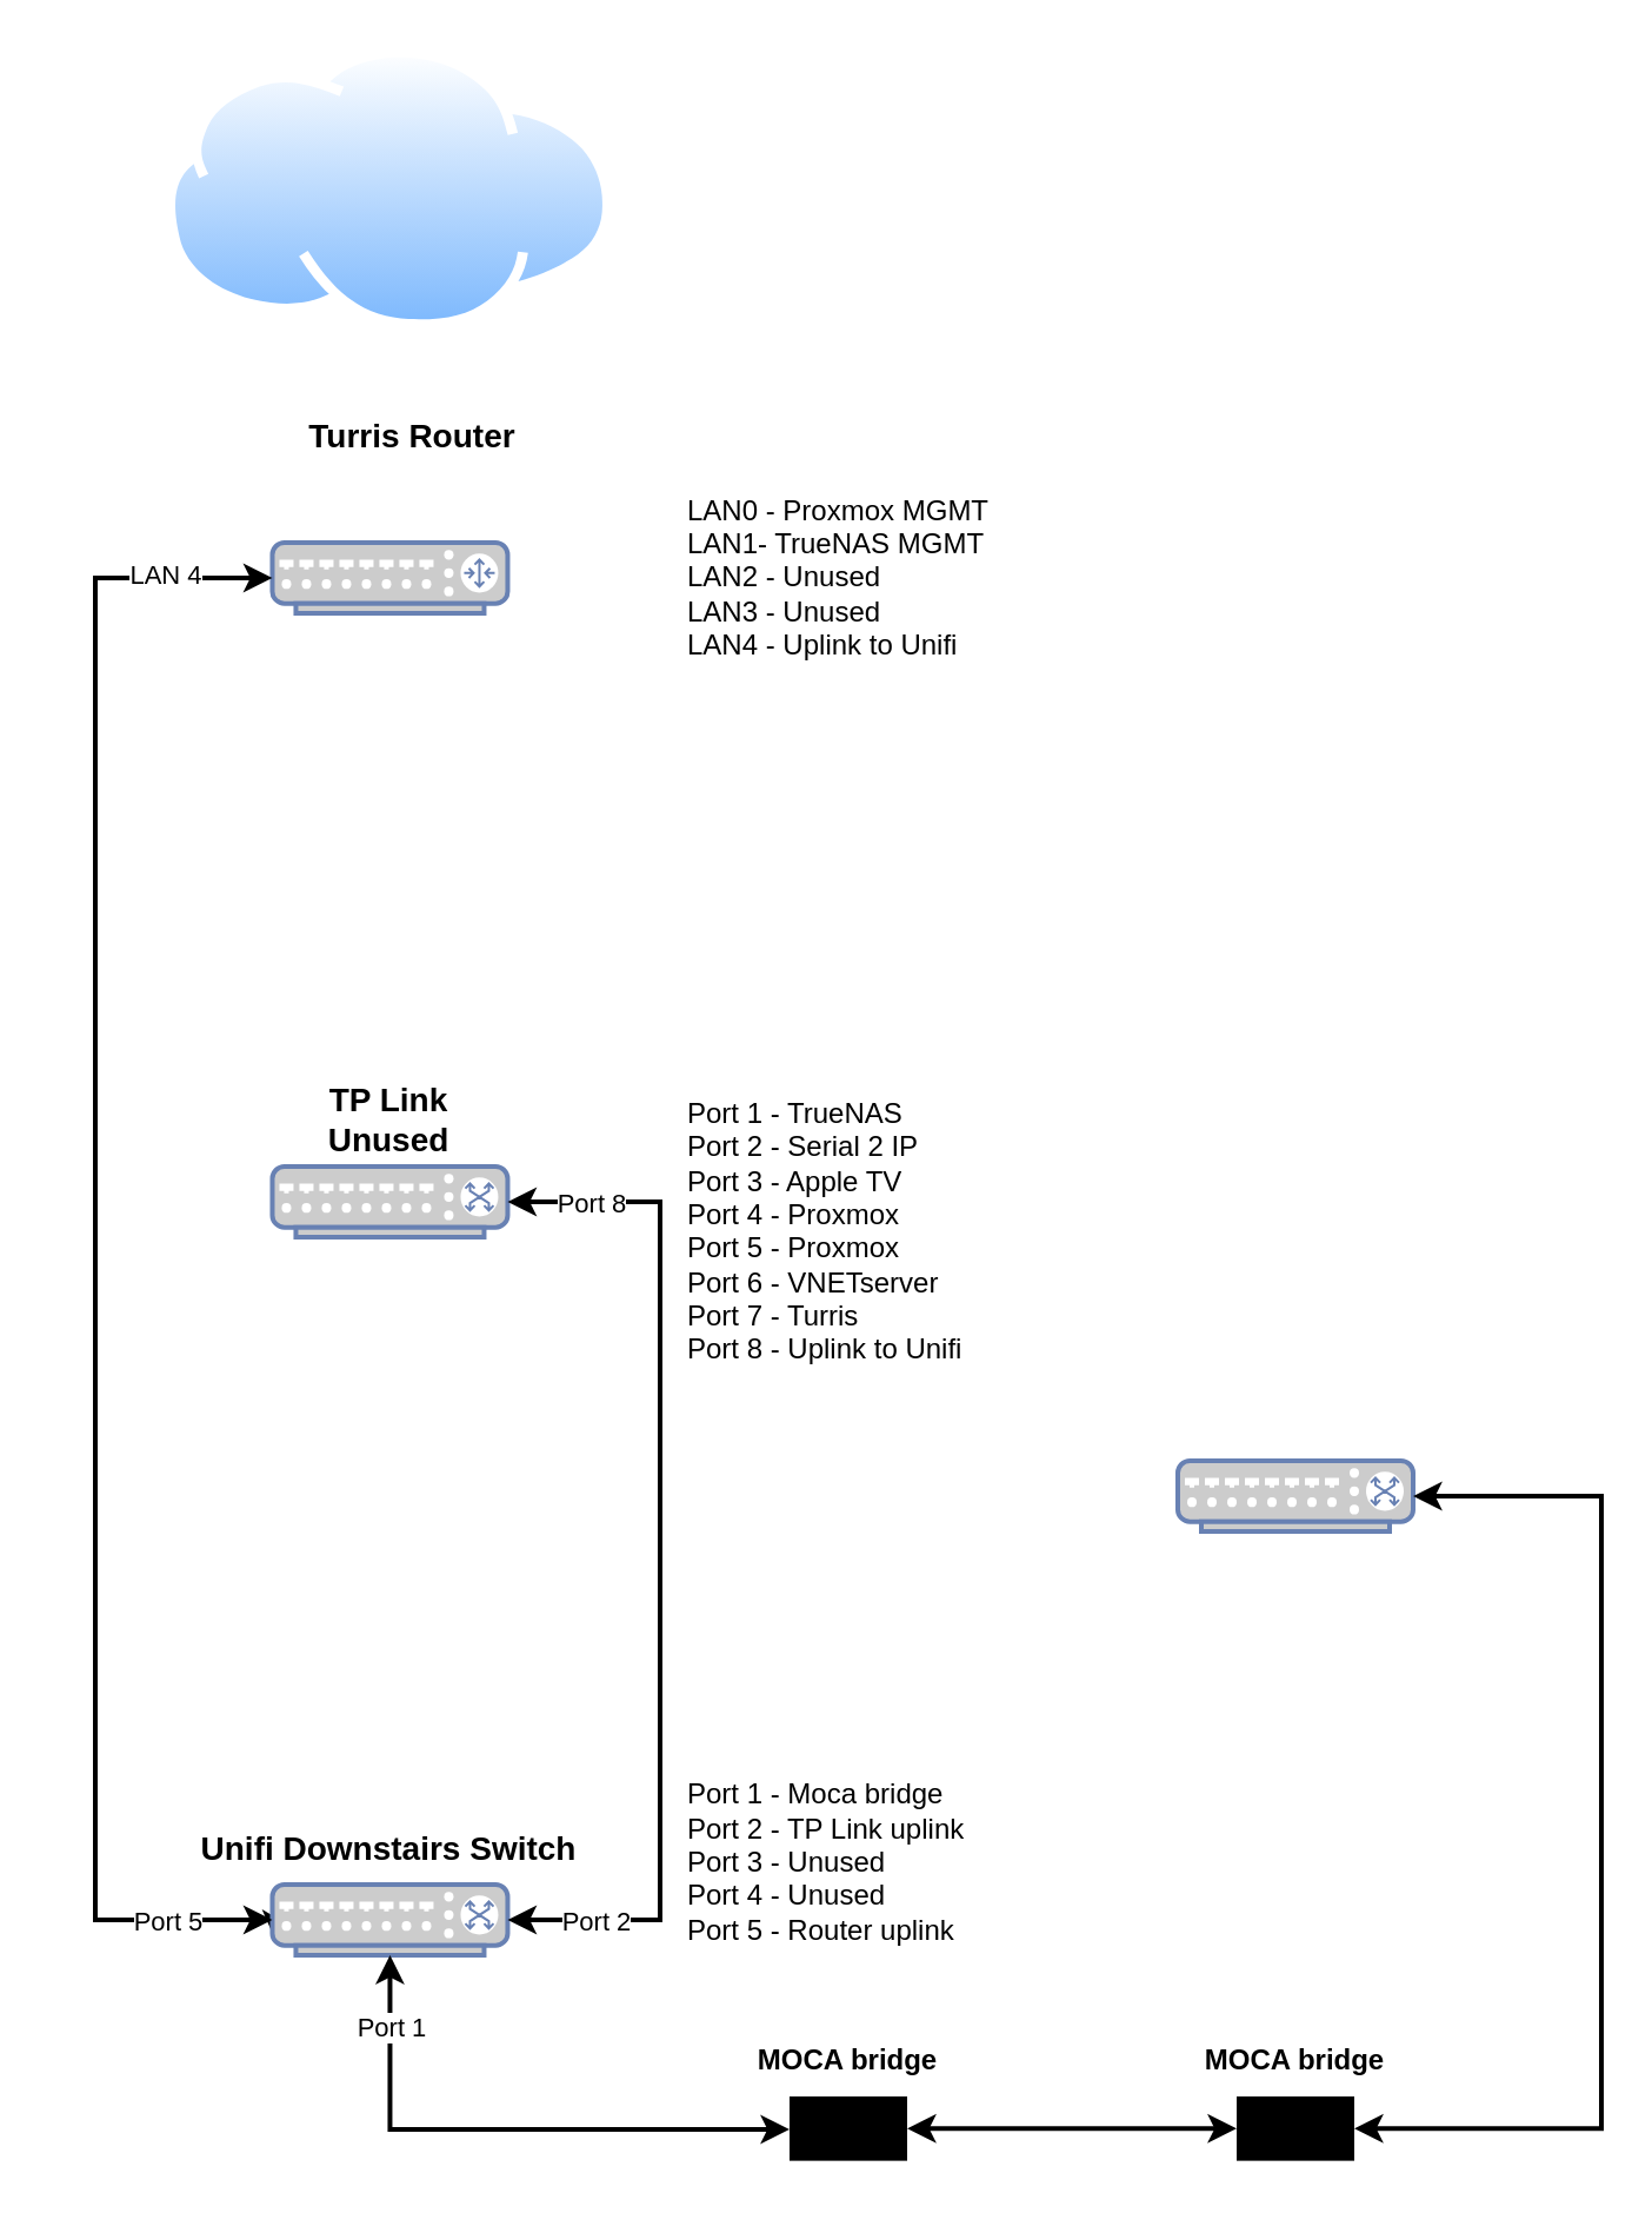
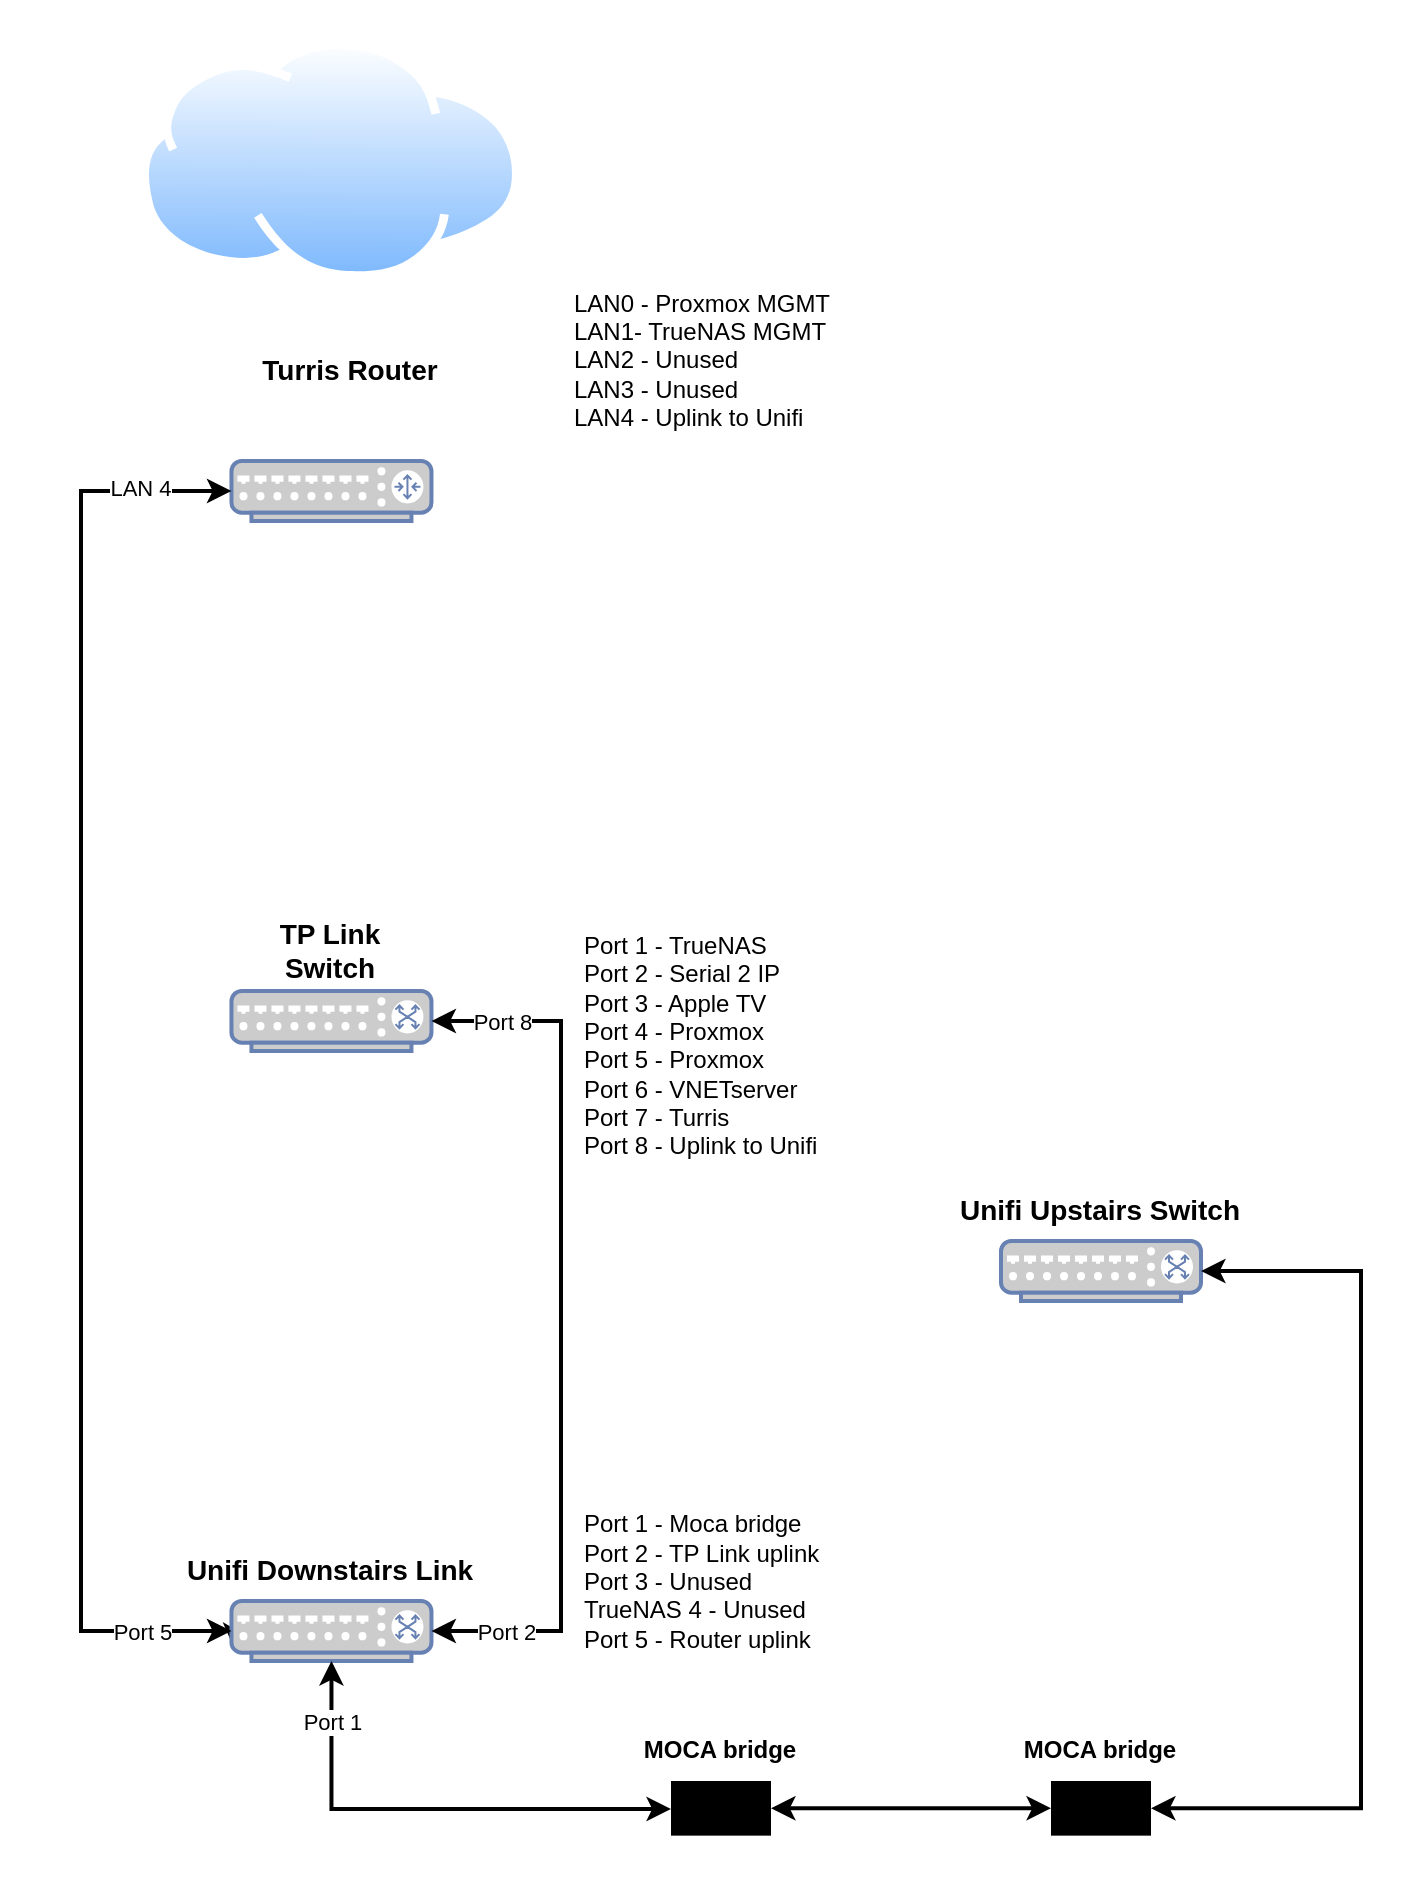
- <mxCell id="9" value="LAN0 - Proxmox MGMT&lt;div&gt;LAN1- TrueNAS MGMT&lt;/div&gt;&lt;div&gt;LAN2 - Unused&lt;/div&gt;&lt;div&gt;LAN3 - Unused&lt;/div&gt;&lt;div&gt;LAN4 - Uplink to Unifi&lt;/div&gt;" style="text;strokeColor=none;align=left;fillColor=none;html=1;verticalAlign=middle;whiteSpace=wrap;rounded=0;" vertex="1" parent="1"><mxGeometry x="290" y="210" width="150" height="70" as="geometry" /></mxCell>
+ <mxCell id="9" value="LAN0 - Proxmox MGMT&lt;div&gt;LAN1- TrueNAS MGMT&lt;/div&gt;&lt;div&gt;LAN2 - Unused&lt;/div&gt;&lt;div&gt;LAN3 - Unused&lt;/div&gt;&lt;div&gt;LAN4 - Uplink to Unifi&lt;/div&gt;" style="text;strokeColor=none;align=left;fillColor=none;html=1;verticalAlign=middle;whiteSpace=wrap;rounded=0;" vertex="1" parent="1"><mxGeometry x="285" y="145" width="150" height="70" as="geometry" /></mxCell>
- <mxCell id="11" value="&lt;font style=&quot;font-size: 14px;&quot;&gt;&lt;b&gt;TP Link Unused&lt;/b&gt;&lt;/font&gt;" style="text;strokeColor=none;align=center;fillColor=none;html=1;verticalAlign=middle;whiteSpace=wrap;rounded=0;" vertex="1" parent="1"><mxGeometry x="115.23" y="460" width="100" height="30" as="geometry" /></mxCell>
+ <mxCell id="11" value="&lt;font style=&quot;font-size: 14px;&quot;&gt;&lt;b&gt;TP Link Switch&lt;/b&gt;&lt;/font&gt;" style="text;strokeColor=none;align=center;fillColor=none;html=1;verticalAlign=middle;whiteSpace=wrap;rounded=0;" vertex="1" parent="1"><mxGeometry x="115.23" y="460" width="100" height="30" as="geometry" /></mxCell>
+ <mxCell id="13" value="&lt;span style=&quot;font-size: 14px;&quot;&gt;&lt;b&gt;Unifi Upstairs&lt;/b&gt;&lt;/span&gt;&lt;b style=&quot;font-size: 14px; background-color: transparent; color: light-dark(rgb(0, 0, 0), rgb(255, 255, 255));&quot;&gt;&amp;nbsp;Switch&lt;/b&gt;" style="text;strokeColor=none;align=center;fillColor=none;html=1;verticalAlign=middle;whiteSpace=wrap;rounded=0;" vertex="1" parent="1"><mxGeometry x="460" y="590" width="180" height="30" as="geometry" /></mxCell>
- <mxCell id="12" value="&lt;span style=&quot;font-size: 14px;&quot;&gt;&lt;b&gt;Unifi Downstairs Switch&lt;/b&gt;&lt;/span&gt;" style="text;strokeColor=none;align=center;fillColor=none;html=1;verticalAlign=middle;whiteSpace=wrap;rounded=0;" vertex="1" parent="1"><mxGeometry x="75.23" y="770" width="180" height="30" as="geometry" /></mxCell>
+ <mxCell id="12" value="&lt;span style=&quot;font-size: 14px;&quot;&gt;&lt;b&gt;Unifi Downstairs Link&lt;/b&gt;&lt;/span&gt;" style="text;strokeColor=none;align=center;fillColor=none;html=1;verticalAlign=middle;whiteSpace=wrap;rounded=0;" vertex="1" parent="1"><mxGeometry x="75.23" y="770" width="180" height="30" as="geometry" /></mxCell>
- <mxCell id="27" value="Port 1 - Moca bridge&lt;div&gt;Port 2 - TP Link uplink&lt;/div&gt;&lt;div&gt;Port 3 - Unused&lt;/div&gt;&lt;div&gt;Port 4 - Unused&lt;/div&gt;&lt;div&gt;Port 5 - Router uplink&lt;/div&gt;&lt;div&gt;&lt;br&gt;&lt;/div&gt;&lt;div&gt;&lt;br&gt;&lt;/div&gt;" style="text;strokeColor=none;align=left;fillColor=none;html=1;verticalAlign=middle;whiteSpace=wrap;rounded=0;" vertex="1" parent="1"><mxGeometry x="290" y="770" width="150" height="70" as="geometry" /></mxCell>
+ <mxCell id="27" value="Port 1 - Moca bridge&lt;div&gt;Port 2 - TP Link uplink&lt;/div&gt;&lt;div&gt;Port 3 - Unused&lt;/div&gt;&lt;div&gt;TrueNAS 4 - Unused&lt;/div&gt;&lt;div&gt;Port 5 - Router uplink&lt;/div&gt;&lt;div&gt;&lt;br&gt;&lt;/div&gt;&lt;div&gt;&lt;br&gt;&lt;/div&gt;" style="text;strokeColor=none;align=left;fillColor=none;html=1;verticalAlign=middle;whiteSpace=wrap;rounded=0;" vertex="1" parent="1"><mxGeometry x="290" y="770" width="150" height="70" as="geometry" /></mxCell>
